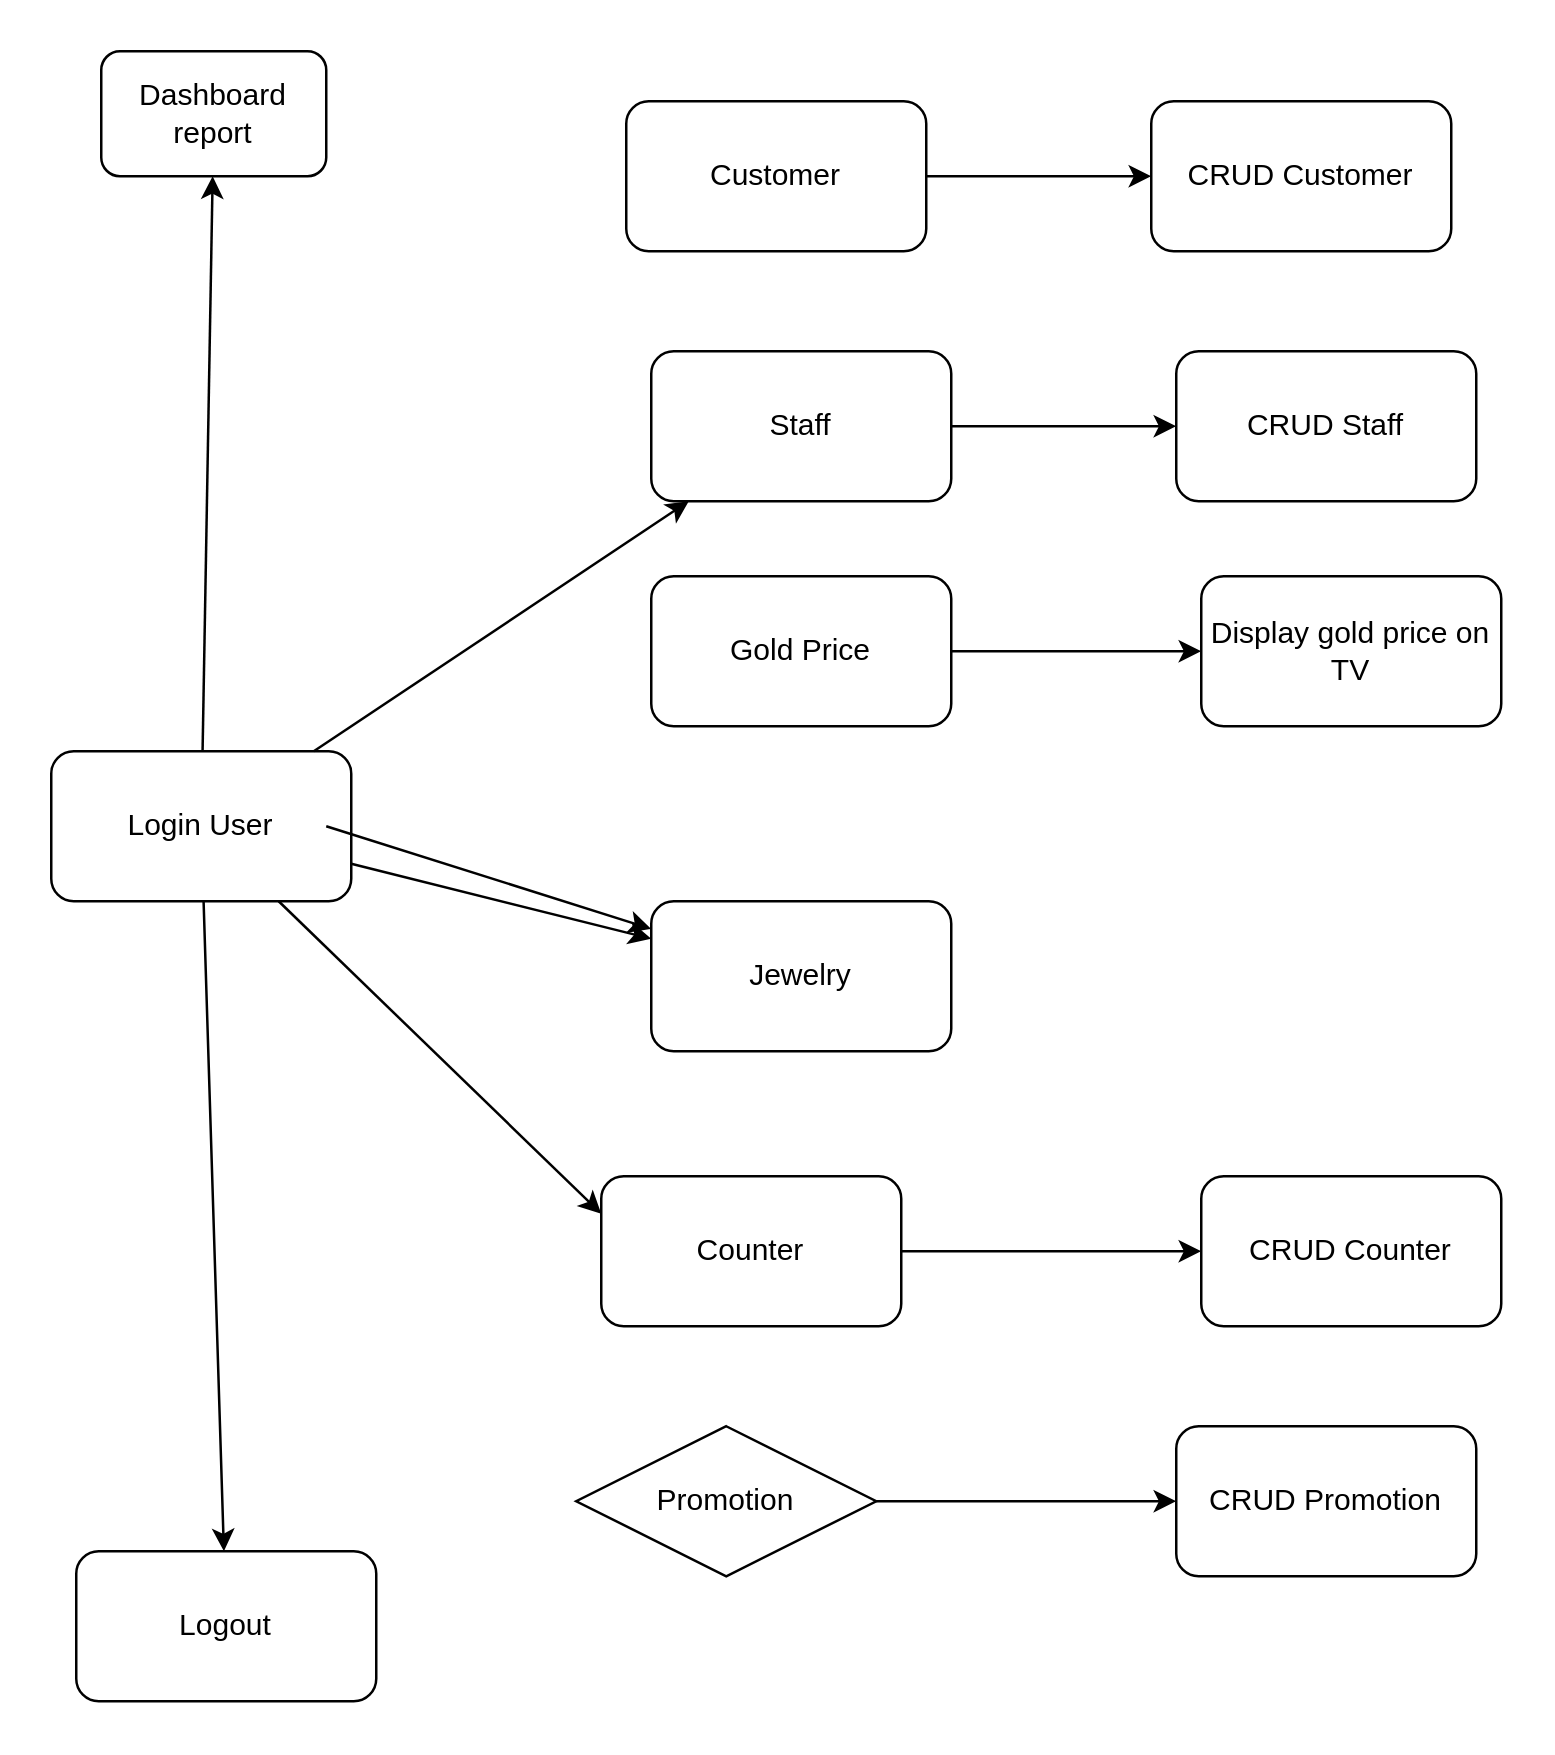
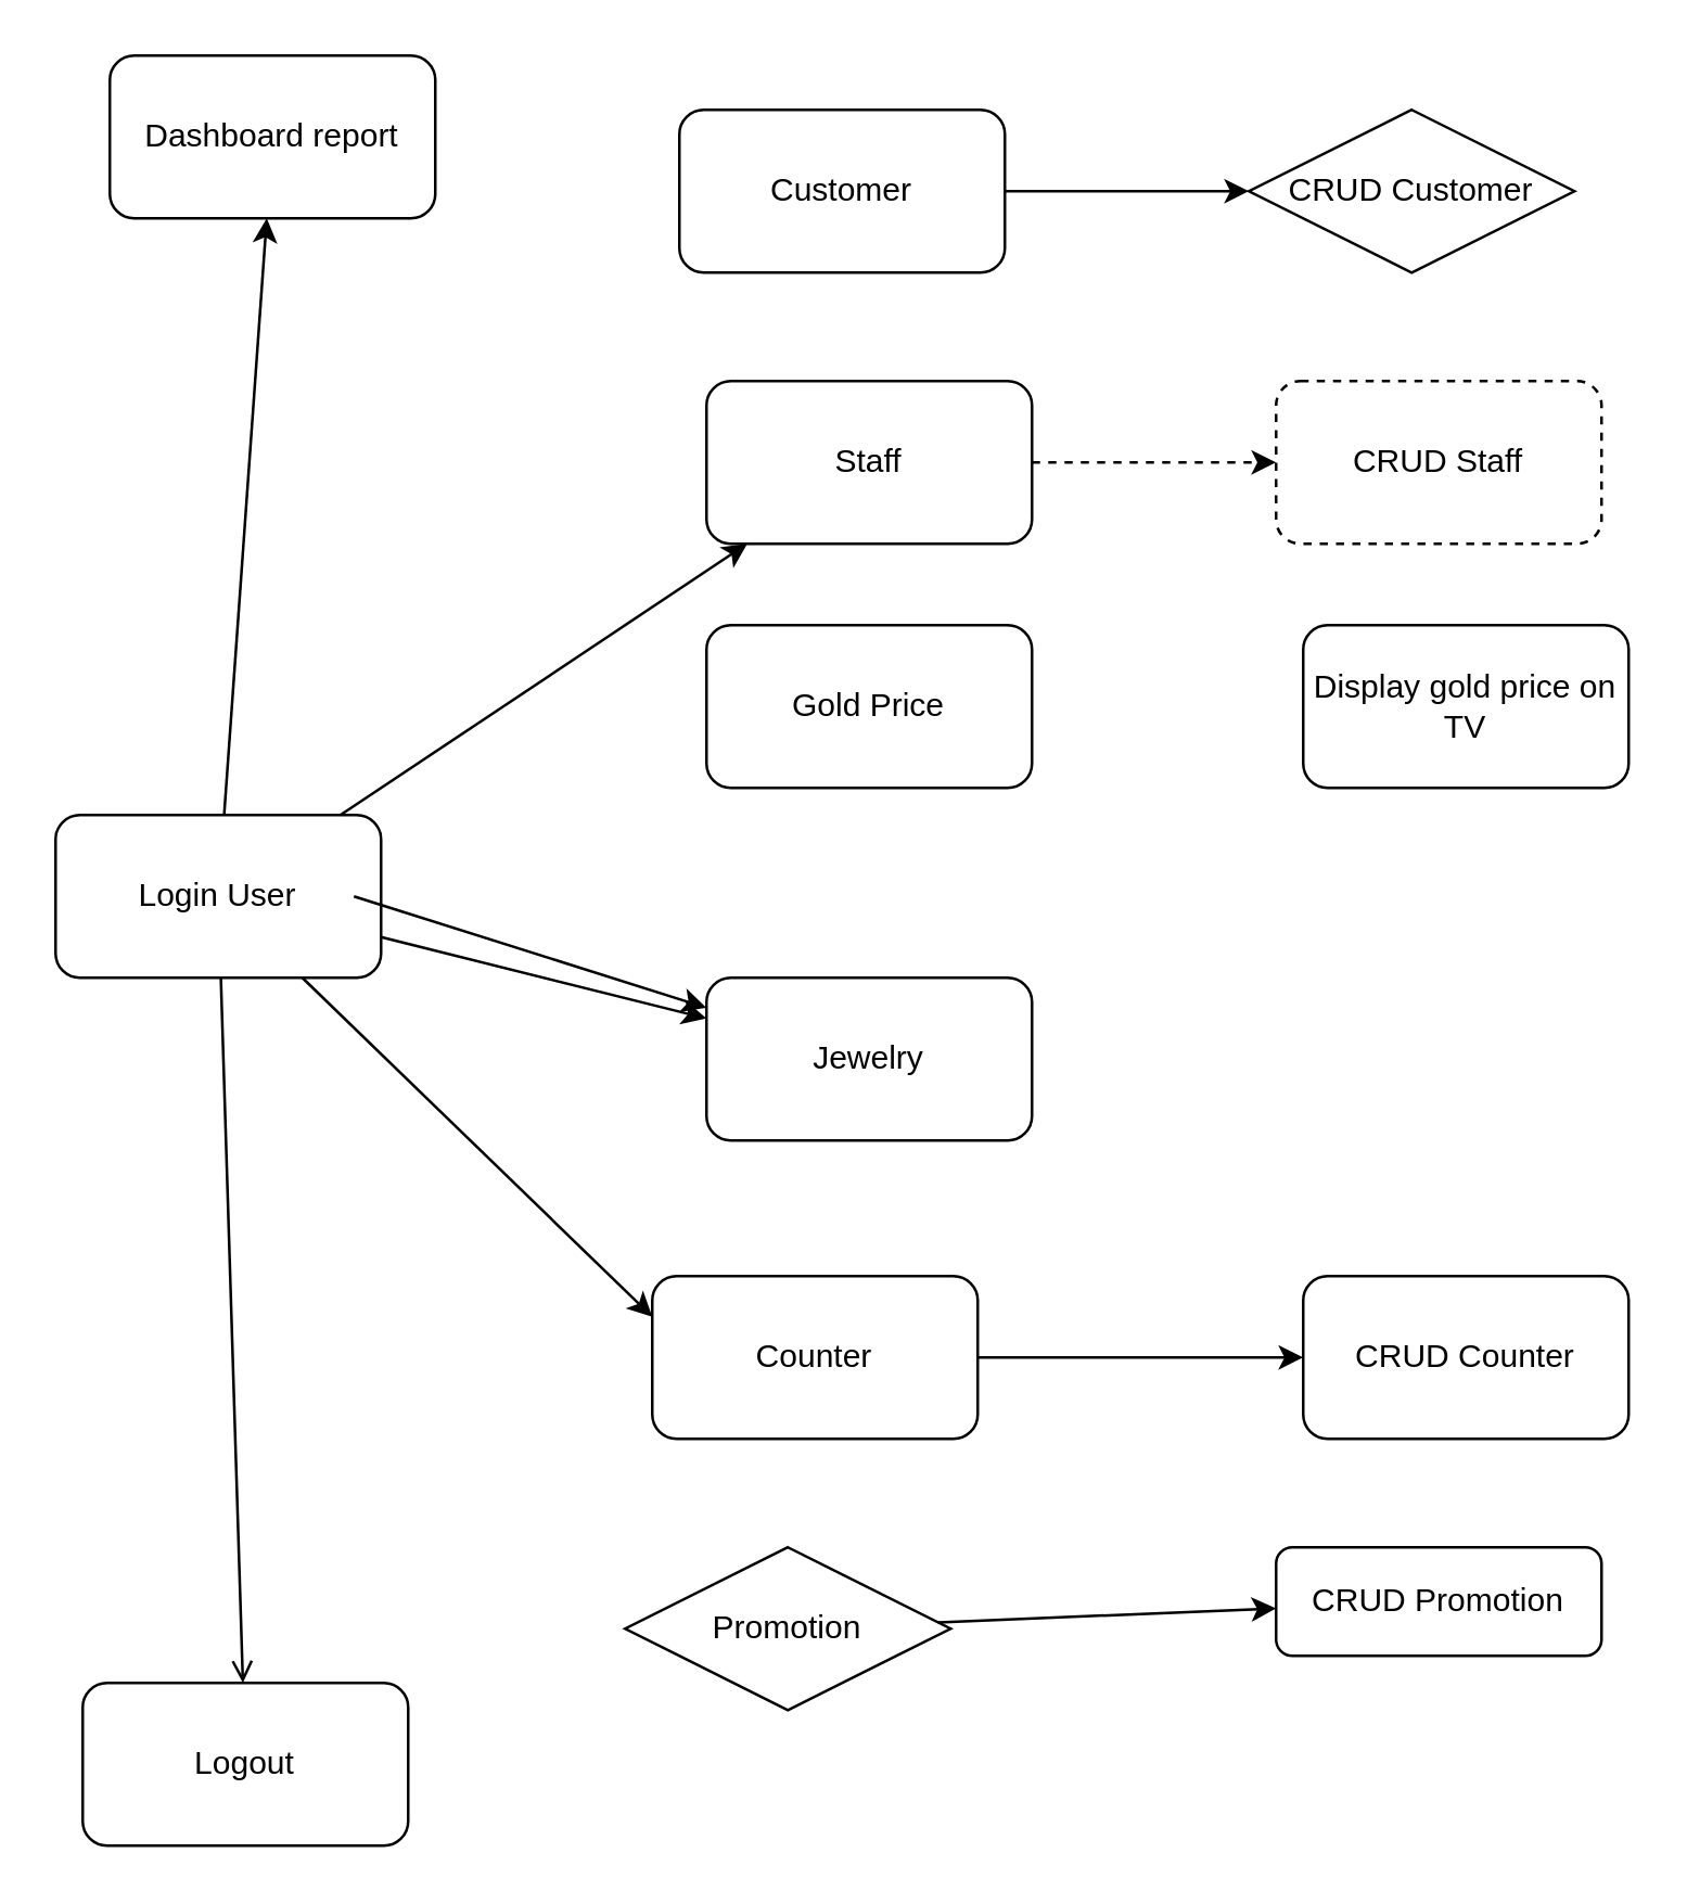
- <mxCell id="15" value="Dashboard report" style="rounded=1;whiteSpace=wrap;html=1;" vertex="1" parent="1"><mxGeometry x="40" y="20" width="90" height="50" as="geometry" /></mxCell>
+ <mxCell id="15" value="Dashboard report" style="rounded=1;whiteSpace=wrap;html=1;" vertex="1" parent="1"><mxGeometry x="40" y="20" width="120" height="60" as="geometry" /></mxCell>
- <mxCell id="18" value="CRUD Customer" style="rounded=1;whiteSpace=wrap;html=1;" vertex="1" parent="1"><mxGeometry x="460" y="40" width="120" height="60" as="geometry" /></mxCell>
+ <mxCell id="18" value="CRUD Customer" style="rhombus;whiteSpace=wrap;html=1;" vertex="1" parent="1"><mxGeometry x="460" y="40" width="120" height="60" as="geometry" /></mxCell>
- <mxCell id="22" value="" style="endArrow=classic;html=1;rounded=0;" edge="1" parent="1" source="20" target="21"><mxGeometry width="50" height="50" relative="1" as="geometry"><mxPoint x="390" y="470" as="sourcePoint" /><mxPoint x="440" y="420" as="targetPoint" /></mxGeometry></mxCell>
+ <mxCell id="22" value="" style="endArrow=classic;html=1;rounded=0;dashed=1;" edge="1" parent="1" source="20" target="21"><mxGeometry width="50" height="50" relative="1" as="geometry"><mxPoint x="390" y="470" as="sourcePoint" /><mxPoint x="440" y="420" as="targetPoint" /></mxGeometry></mxCell>
- <mxCell id="21" value="CRUD Staff" style="rounded=1;whiteSpace=wrap;html=1;" vertex="1" parent="1"><mxGeometry x="470" y="140" width="120" height="60" as="geometry" /></mxCell>
+ <mxCell id="21" value="CRUD Staff" style="rounded=1;whiteSpace=wrap;html=1;dashed=1;" vertex="1" parent="1"><mxGeometry x="470" y="140" width="120" height="60" as="geometry" /></mxCell>
- <mxCell id="7" value="" style="endArrow=classic;html=1;rounded=0;" edge="1" parent="1" source="2" target="6"><mxGeometry width="50" height="50" relative="1" as="geometry"><mxPoint x="380" y="440" as="sourcePoint" /><mxPoint x="430" y="390" as="targetPoint" /></mxGeometry></mxCell>
- <mxCell id="25" value="CRUD Promotion" style="rounded=1;whiteSpace=wrap;html=1;" vertex="1" parent="1"><mxGeometry x="470" y="570" width="120" height="60" as="geometry" /></mxCell>
+ <mxCell id="25" value="CRUD Promotion" style="rounded=1;whiteSpace=wrap;html=1;" vertex="1" parent="1"><mxGeometry x="470" y="570" width="120" height="40" as="geometry" /></mxCell>
- <mxCell id="14" value="" style="endArrow=classic;html=1;rounded=0;" edge="1" parent="1" source="10" target="5"><mxGeometry width="50" height="50" relative="1" as="geometry"><mxPoint x="150" y="350" as="sourcePoint" /><mxPoint x="300" y="260" as="targetPoint" /></mxGeometry></mxCell>
+ <mxCell id="14" value="" style="endArrow=open;html=1;rounded=0;" edge="1" parent="1" source="10" target="5"><mxGeometry width="50" height="50" relative="1" as="geometry"><mxPoint x="150" y="350" as="sourcePoint" /><mxPoint x="300" y="260" as="targetPoint" /></mxGeometry></mxCell>
